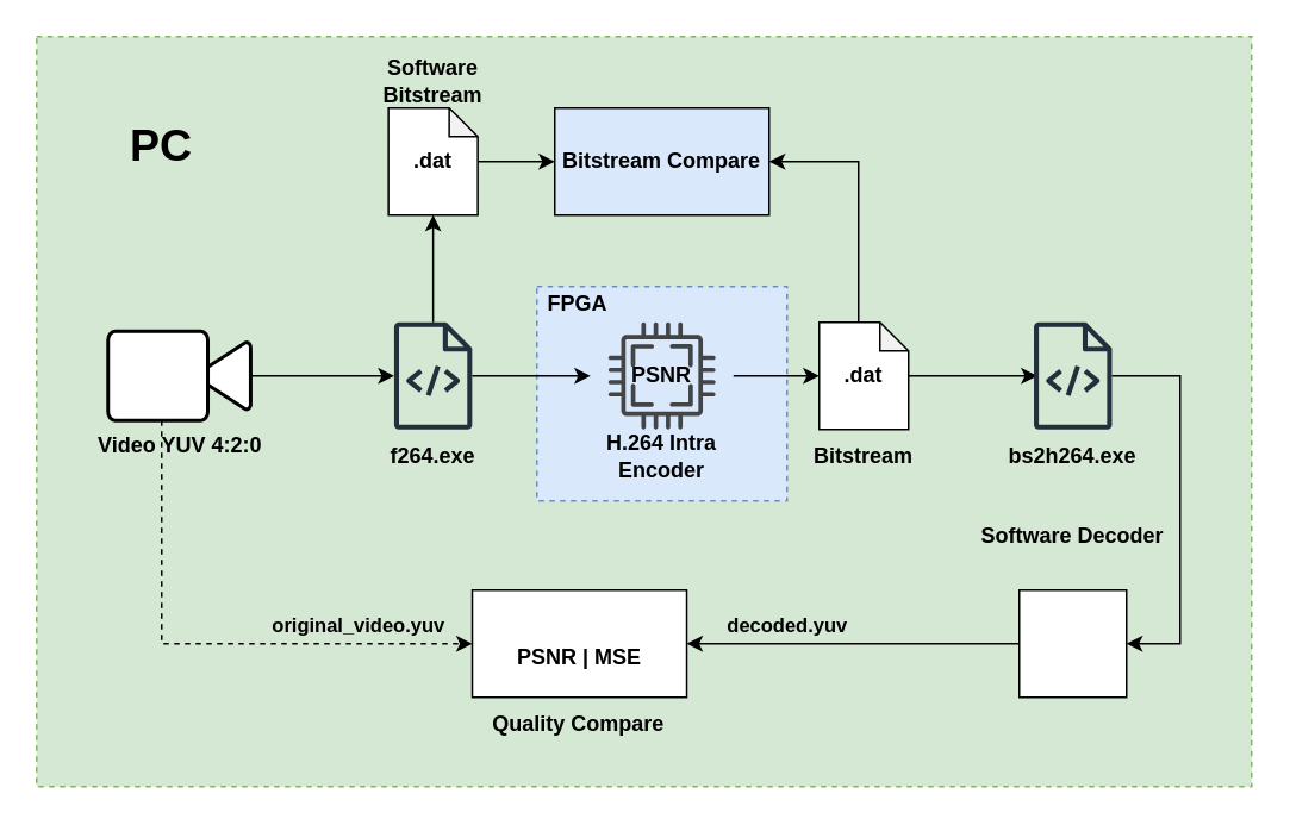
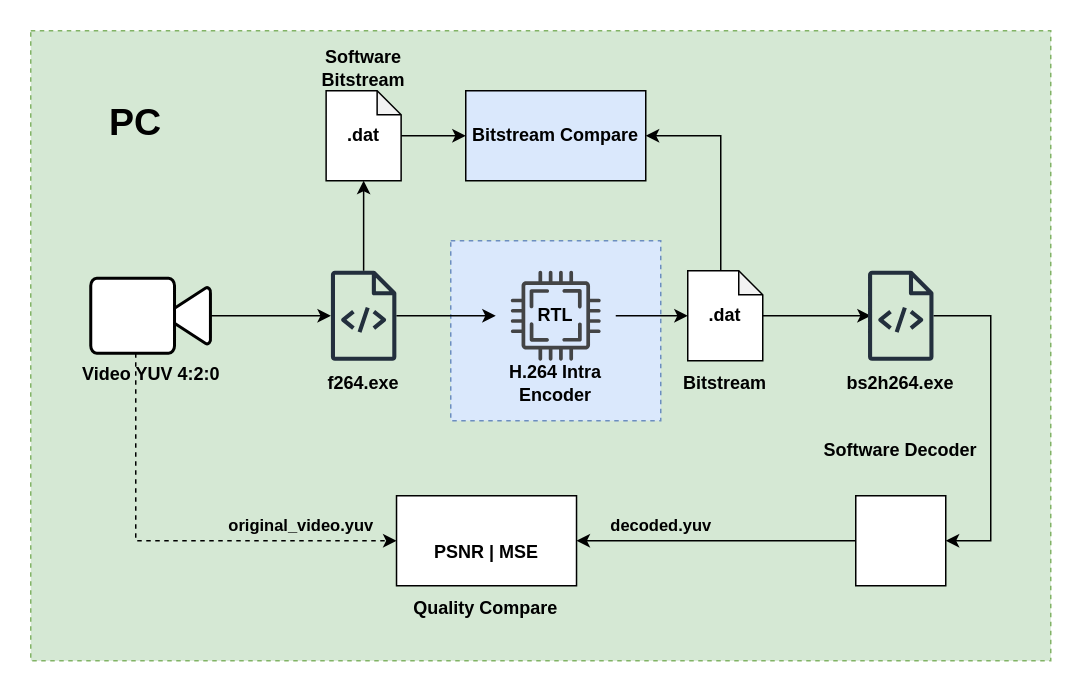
- <mxCell id="33" value="FPGA" style="text;html=1;align=center;verticalAlign=middle;whiteSpace=wrap;rounded=0;fontStyle=1" vertex="1" parent="1"><mxGeometry x="300" y="160" width="46.15" height="20" as="geometry" /></mxCell>
- <mxCell id="9" value="PSNR" style="text;html=1;align=center;verticalAlign=middle;whiteSpace=wrap;rounded=0;fontStyle=1" parent="1" vertex="1"><mxGeometry x="330" y="195" width="80" height="30" as="geometry" /></mxCell>
+ <mxCell id="9" value="RTL" style="text;html=1;align=center;verticalAlign=middle;whiteSpace=wrap;rounded=0;fontStyle=1" parent="1" vertex="1"><mxGeometry x="330" y="195" width="80" height="30" as="geometry" /></mxCell>
